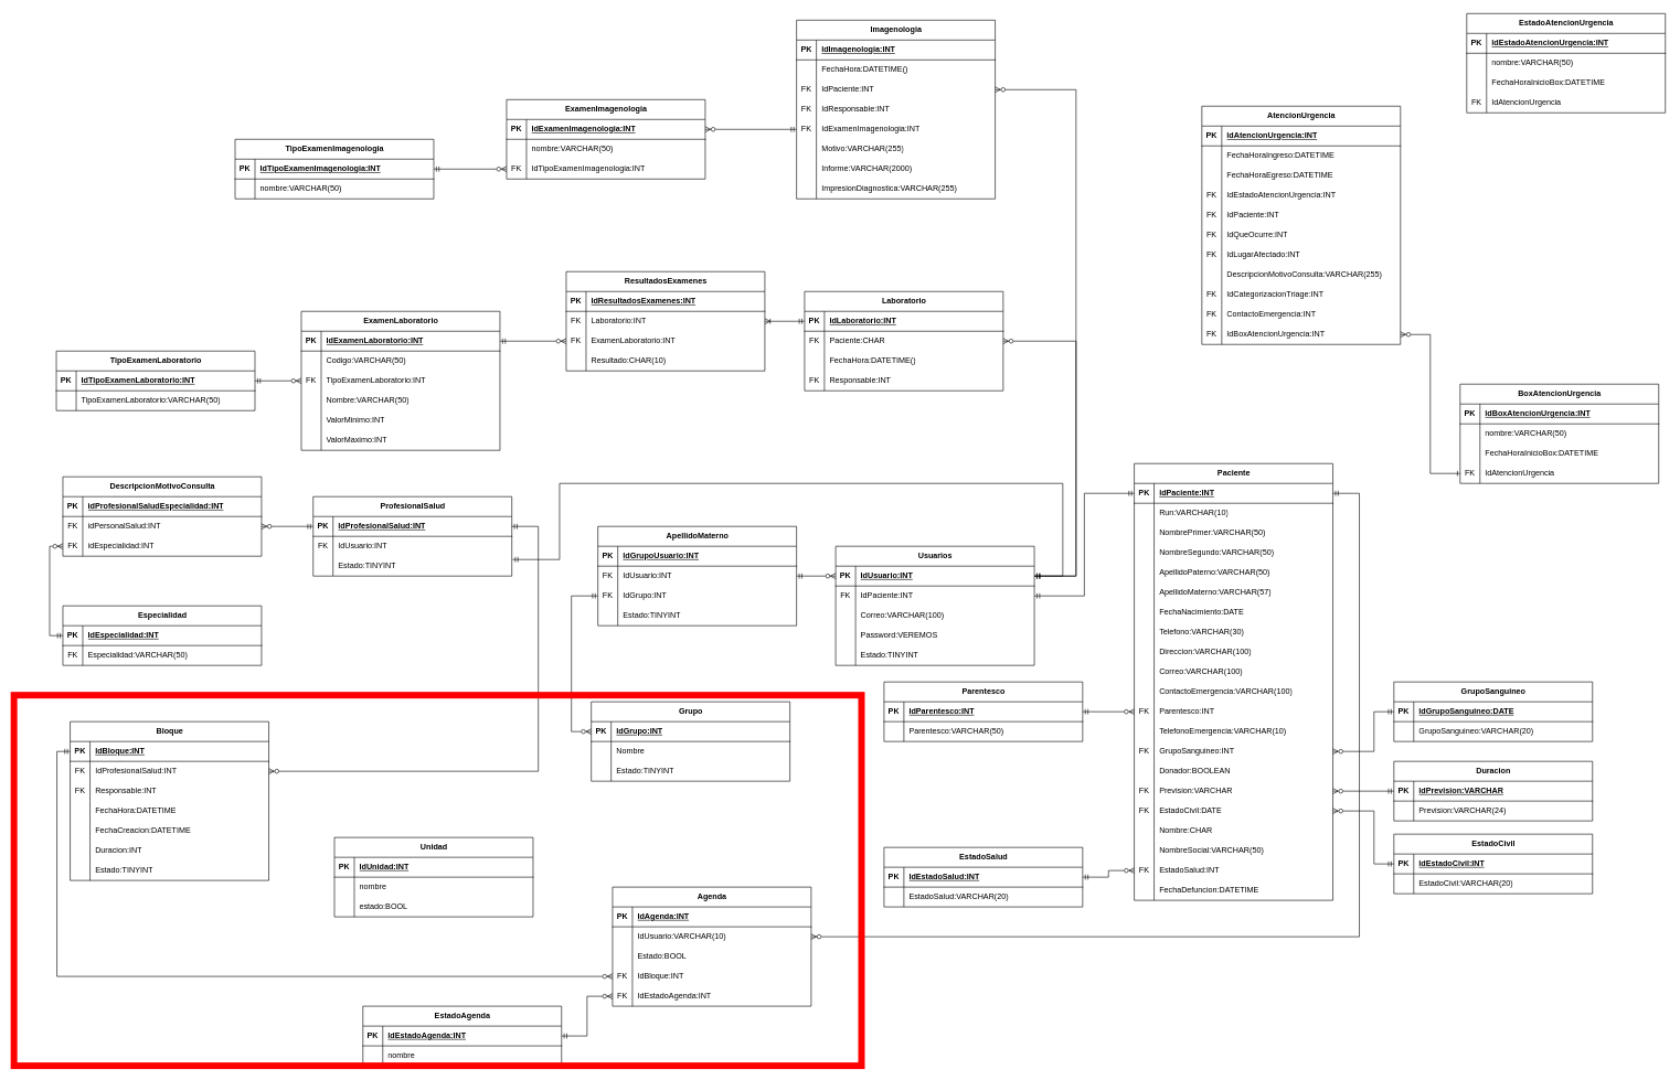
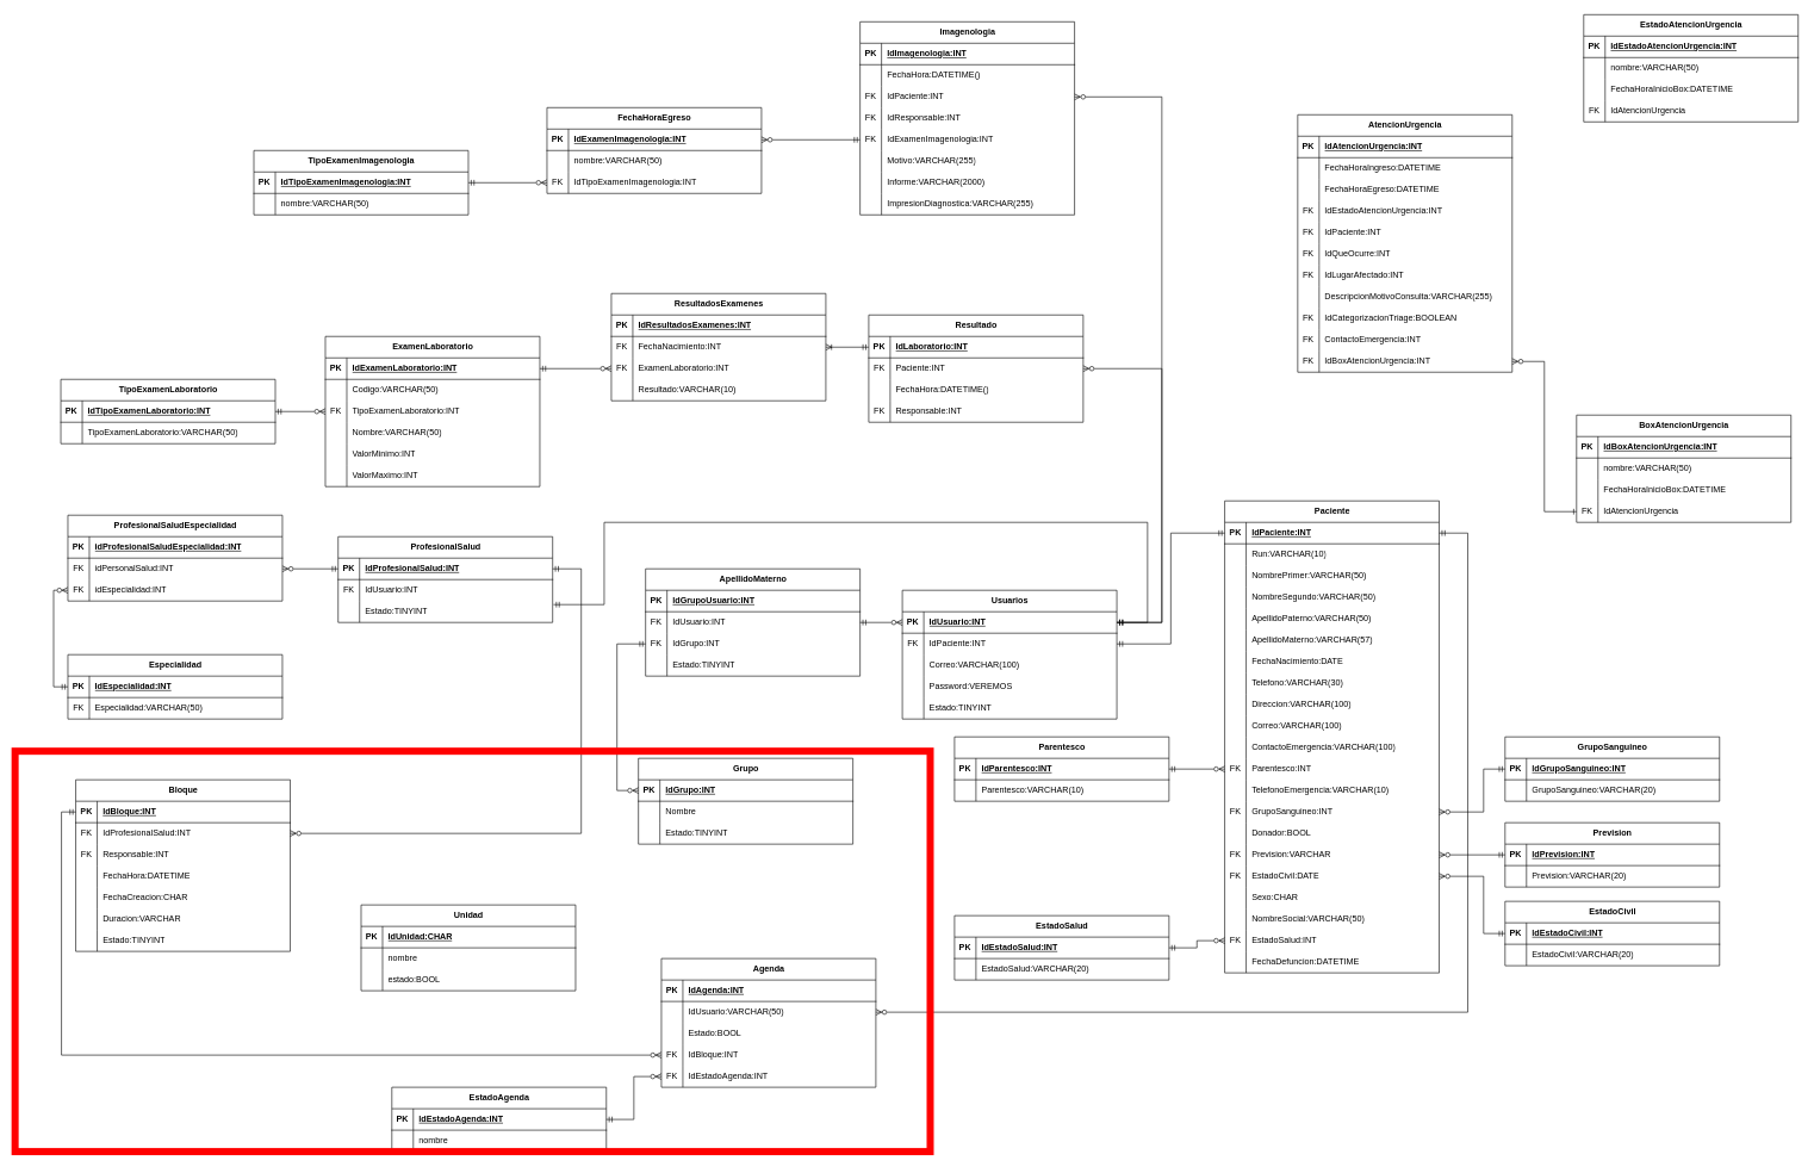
- <mxCell id="319" value="ExamenImagenologia" style="shape=table;startSize=30;container=1;collapsible=1;childLayout=tableLayout;fixedRows=1;rowLines=0;fontStyle=1;align=center;resizeLast=1;html=1;" vertex="1" parent="1"><mxGeometry x="764" y="150" width="300" height="120" as="geometry" /></mxCell>
+ <mxCell id="319" value="FechaHoraEgreso" style="shape=table;startSize=30;container=1;collapsible=1;childLayout=tableLayout;fixedRows=1;rowLines=0;fontStyle=1;align=center;resizeLast=1;html=1;" vertex="1" parent="1"><mxGeometry x="764" y="150" width="300" height="120" as="geometry" /></mxCell>
- <mxCell id="380" value="IdCategorizacionTriage:INT" style="shape=partialRectangle;connectable=0;fillColor=none;top=0;left=0;bottom=0;right=0;align=left;spacingLeft=6;overflow=hidden;whiteSpace=wrap;html=1;" vertex="1" parent="378"><mxGeometry x="30" width="270" height="30" as="geometry"><mxRectangle width="270" height="30" as="alternateBounds" /></mxGeometry></mxCell>
+ <mxCell id="380" value="IdCategorizacionTriage:BOOLEAN" style="shape=partialRectangle;connectable=0;fillColor=none;top=0;left=0;bottom=0;right=0;align=left;spacingLeft=6;overflow=hidden;whiteSpace=wrap;html=1;" vertex="1" parent="378"><mxGeometry x="30" width="270" height="30" as="geometry"><mxRectangle width="270" height="30" as="alternateBounds" /></mxGeometry></mxCell>
- <mxCell id="239" value="Laboratorio" style="shape=table;startSize=30;container=1;collapsible=1;childLayout=tableLayout;fixedRows=1;rowLines=0;fontStyle=1;align=center;resizeLast=1;html=1;" parent="1" vertex="1"><mxGeometry x="1214" y="440" width="300" height="150" as="geometry" /></mxCell>
+ <mxCell id="239" value="Resultado" style="shape=table;startSize=30;container=1;collapsible=1;childLayout=tableLayout;fixedRows=1;rowLines=0;fontStyle=1;align=center;resizeLast=1;html=1;" parent="1" vertex="1"><mxGeometry x="1214" y="440" width="300" height="150" as="geometry" /></mxCell>
- <mxCell id="259" value="Laboratorio:INT" style="shape=partialRectangle;connectable=0;fillColor=none;top=0;left=0;bottom=0;right=0;align=left;spacingLeft=6;overflow=hidden;whiteSpace=wrap;html=1;" parent="257" vertex="1"><mxGeometry x="30" width="270" height="30" as="geometry"><mxRectangle width="270" height="30" as="alternateBounds" /></mxGeometry></mxCell>
+ <mxCell id="259" value="FechaNacimiento:INT" style="shape=partialRectangle;connectable=0;fillColor=none;top=0;left=0;bottom=0;right=0;align=left;spacingLeft=6;overflow=hidden;whiteSpace=wrap;html=1;" parent="257" vertex="1"><mxGeometry x="30" width="270" height="30" as="geometry"><mxRectangle width="270" height="30" as="alternateBounds" /></mxGeometry></mxCell>
- <mxCell id="245" value="Paciente:CHAR" style="shape=partialRectangle;connectable=0;fillColor=none;top=0;left=0;bottom=0;right=0;align=left;spacingLeft=6;overflow=hidden;whiteSpace=wrap;html=1;" parent="243" vertex="1"><mxGeometry x="30" width="270" height="30" as="geometry"><mxRectangle width="270" height="30" as="alternateBounds" /></mxGeometry></mxCell>
+ <mxCell id="245" value="Paciente:INT" style="shape=partialRectangle;connectable=0;fillColor=none;top=0;left=0;bottom=0;right=0;align=left;spacingLeft=6;overflow=hidden;whiteSpace=wrap;html=1;" parent="243" vertex="1"><mxGeometry x="30" width="270" height="30" as="geometry"><mxRectangle width="270" height="30" as="alternateBounds" /></mxGeometry></mxCell>
- <mxCell id="265" value="Resultado:CHAR(10)" style="shape=partialRectangle;connectable=0;fillColor=none;top=0;left=0;bottom=0;right=0;align=left;spacingLeft=6;overflow=hidden;whiteSpace=wrap;html=1;" parent="263" vertex="1"><mxGeometry x="30" width="270" height="30" as="geometry"><mxRectangle width="270" height="30" as="alternateBounds" /></mxGeometry></mxCell>
+ <mxCell id="265" value="Resultado:VARCHAR(10)" style="shape=partialRectangle;connectable=0;fillColor=none;top=0;left=0;bottom=0;right=0;align=left;spacingLeft=6;overflow=hidden;whiteSpace=wrap;html=1;" parent="263" vertex="1"><mxGeometry x="30" width="270" height="30" as="geometry"><mxRectangle width="270" height="30" as="alternateBounds" /></mxGeometry></mxCell>
- <mxCell id="132" value="DescripcionMotivoConsulta" style="shape=table;startSize=30;container=1;collapsible=1;childLayout=tableLayout;fixedRows=1;rowLines=0;fontStyle=1;align=center;resizeLast=1;html=1;" parent="1" vertex="1"><mxGeometry x="93.89" y="720" width="300" height="120" as="geometry" /></mxCell>
+ <mxCell id="132" value="ProfesionalSaludEspecialidad" style="shape=table;startSize=30;container=1;collapsible=1;childLayout=tableLayout;fixedRows=1;rowLines=0;fontStyle=1;align=center;resizeLast=1;html=1;" parent="1" vertex="1"><mxGeometry x="93.89" y="720" width="300" height="120" as="geometry" /></mxCell>
- <mxCell id="207" value="IdGrupoSanguineo:DATE" style="shape=partialRectangle;connectable=0;fillColor=none;top=0;left=0;bottom=0;right=0;align=left;spacingLeft=6;fontStyle=5;overflow=hidden;whiteSpace=wrap;html=1;" parent="205" vertex="1"><mxGeometry x="30" width="270" height="30" as="geometry"><mxRectangle width="270" height="30" as="alternateBounds" /></mxGeometry></mxCell>
+ <mxCell id="207" value="IdGrupoSanguineo:INT" style="shape=partialRectangle;connectable=0;fillColor=none;top=0;left=0;bottom=0;right=0;align=left;spacingLeft=6;fontStyle=5;overflow=hidden;whiteSpace=wrap;html=1;" parent="205" vertex="1"><mxGeometry x="30" width="270" height="30" as="geometry"><mxRectangle width="270" height="30" as="alternateBounds" /></mxGeometry></mxCell>
- <mxCell id="130" value="Parentesco:VARCHAR(50)" style="shape=partialRectangle;connectable=0;fillColor=none;top=0;left=0;bottom=0;right=0;align=left;spacingLeft=6;overflow=hidden;whiteSpace=wrap;html=1;" parent="128" vertex="1"><mxGeometry x="30" width="270" height="30" as="geometry"><mxRectangle width="270" height="30" as="alternateBounds" /></mxGeometry></mxCell>
+ <mxCell id="130" value="Parentesco:VARCHAR(10)" style="shape=partialRectangle;connectable=0;fillColor=none;top=0;left=0;bottom=0;right=0;align=left;spacingLeft=6;overflow=hidden;whiteSpace=wrap;html=1;" parent="128" vertex="1"><mxGeometry x="30" width="270" height="30" as="geometry"><mxRectangle width="270" height="30" as="alternateBounds" /></mxGeometry></mxCell>
- <mxCell id="47" value="Donador:BOOLEAN" style="shape=partialRectangle;connectable=0;fillColor=none;top=0;left=0;bottom=0;right=0;align=left;spacingLeft=6;overflow=hidden;whiteSpace=wrap;html=1;" parent="45" vertex="1"><mxGeometry x="30" width="270" height="30" as="geometry"><mxRectangle width="270" height="30" as="alternateBounds" /></mxGeometry></mxCell>
+ <mxCell id="47" value="Donador:BOOL" style="shape=partialRectangle;connectable=0;fillColor=none;top=0;left=0;bottom=0;right=0;align=left;spacingLeft=6;overflow=hidden;whiteSpace=wrap;html=1;" parent="45" vertex="1"><mxGeometry x="30" width="270" height="30" as="geometry"><mxRectangle width="270" height="30" as="alternateBounds" /></mxGeometry></mxCell>
- <mxCell id="188" value="Duracion" style="shape=table;startSize=30;container=1;collapsible=1;childLayout=tableLayout;fixedRows=1;rowLines=0;fontStyle=1;align=center;resizeLast=1;html=1;" parent="1" vertex="1"><mxGeometry x="2104" y="1150" width="300" height="90" as="geometry" /></mxCell>
+ <mxCell id="188" value="Prevision" style="shape=table;startSize=30;container=1;collapsible=1;childLayout=tableLayout;fixedRows=1;rowLines=0;fontStyle=1;align=center;resizeLast=1;html=1;" parent="1" vertex="1"><mxGeometry x="2104" y="1150" width="300" height="90" as="geometry" /></mxCell>
- <mxCell id="191" value="IdPrevision:VARCHAR" style="shape=partialRectangle;connectable=0;fillColor=none;top=0;left=0;bottom=0;right=0;align=left;spacingLeft=6;fontStyle=5;overflow=hidden;whiteSpace=wrap;html=1;" parent="189" vertex="1"><mxGeometry x="30" width="270" height="30" as="geometry"><mxRectangle width="270" height="30" as="alternateBounds" /></mxGeometry></mxCell>
+ <mxCell id="191" value="IdPrevision:INT" style="shape=partialRectangle;connectable=0;fillColor=none;top=0;left=0;bottom=0;right=0;align=left;spacingLeft=6;fontStyle=5;overflow=hidden;whiteSpace=wrap;html=1;" parent="189" vertex="1"><mxGeometry x="30" width="270" height="30" as="geometry"><mxRectangle width="270" height="30" as="alternateBounds" /></mxGeometry></mxCell>
- <mxCell id="194" value="Prevision:VARCHAR(24)" style="shape=partialRectangle;connectable=0;fillColor=none;top=0;left=0;bottom=0;right=0;align=left;spacingLeft=6;overflow=hidden;whiteSpace=wrap;html=1;" parent="192" vertex="1"><mxGeometry x="30" width="270" height="30" as="geometry"><mxRectangle width="270" height="30" as="alternateBounds" /></mxGeometry></mxCell>
+ <mxCell id="194" value="Prevision:VARCHAR(20)" style="shape=partialRectangle;connectable=0;fillColor=none;top=0;left=0;bottom=0;right=0;align=left;spacingLeft=6;overflow=hidden;whiteSpace=wrap;html=1;" parent="192" vertex="1"><mxGeometry x="30" width="270" height="30" as="geometry"><mxRectangle width="270" height="30" as="alternateBounds" /></mxGeometry></mxCell>
- <mxCell id="81" value="FechaCreacion:DATETIME" style="shape=partialRectangle;connectable=0;fillColor=none;top=0;left=0;bottom=0;right=0;align=left;spacingLeft=6;overflow=hidden;whiteSpace=wrap;html=1;" parent="79" vertex="1"><mxGeometry x="30" width="270" height="30" as="geometry"><mxRectangle width="270" height="30" as="alternateBounds" /></mxGeometry></mxCell>
+ <mxCell id="81" value="FechaCreacion:CHAR" style="shape=partialRectangle;connectable=0;fillColor=none;top=0;left=0;bottom=0;right=0;align=left;spacingLeft=6;overflow=hidden;whiteSpace=wrap;html=1;" parent="79" vertex="1"><mxGeometry x="30" width="270" height="30" as="geometry"><mxRectangle width="270" height="30" as="alternateBounds" /></mxGeometry></mxCell>
- <mxCell id="56" value="Nombre:CHAR" style="shape=partialRectangle;connectable=0;fillColor=none;top=0;left=0;bottom=0;right=0;align=left;spacingLeft=6;overflow=hidden;whiteSpace=wrap;html=1;" parent="54" vertex="1"><mxGeometry x="30" width="270" height="30" as="geometry"><mxRectangle width="270" height="30" as="alternateBounds" /></mxGeometry></mxCell>
+ <mxCell id="56" value="Sexo:CHAR" style="shape=partialRectangle;connectable=0;fillColor=none;top=0;left=0;bottom=0;right=0;align=left;spacingLeft=6;overflow=hidden;whiteSpace=wrap;html=1;" parent="54" vertex="1"><mxGeometry x="30" width="270" height="30" as="geometry"><mxRectangle width="270" height="30" as="alternateBounds" /></mxGeometry></mxCell>
- <mxCell id="84" value="Duracion:INT" style="shape=partialRectangle;connectable=0;fillColor=none;top=0;left=0;bottom=0;right=0;align=left;spacingLeft=6;overflow=hidden;whiteSpace=wrap;html=1;" parent="82" vertex="1"><mxGeometry x="30" width="270" height="30" as="geometry"><mxRectangle width="270" height="30" as="alternateBounds" /></mxGeometry></mxCell>
+ <mxCell id="84" value="Duracion:VARCHAR" style="shape=partialRectangle;connectable=0;fillColor=none;top=0;left=0;bottom=0;right=0;align=left;spacingLeft=6;overflow=hidden;whiteSpace=wrap;html=1;" parent="82" vertex="1"><mxGeometry x="30" width="270" height="30" as="geometry"><mxRectangle width="270" height="30" as="alternateBounds" /></mxGeometry></mxCell>
- <mxCell id="286" value="IdUnidad:INT" style="shape=partialRectangle;connectable=0;fillColor=none;top=0;left=0;bottom=0;right=0;align=left;spacingLeft=6;fontStyle=5;overflow=hidden;whiteSpace=wrap;html=1;" parent="284" vertex="1"><mxGeometry x="30" width="270" height="30" as="geometry"><mxRectangle width="270" height="30" as="alternateBounds" /></mxGeometry></mxCell>
+ <mxCell id="286" value="IdUnidad:CHAR" style="shape=partialRectangle;connectable=0;fillColor=none;top=0;left=0;bottom=0;right=0;align=left;spacingLeft=6;fontStyle=5;overflow=hidden;whiteSpace=wrap;html=1;" parent="284" vertex="1"><mxGeometry x="30" width="270" height="30" as="geometry"><mxRectangle width="270" height="30" as="alternateBounds" /></mxGeometry></mxCell>
- <mxCell id="94" value="IdUsuario:VARCHAR(10)" style="shape=partialRectangle;connectable=0;fillColor=none;top=0;left=0;bottom=0;right=0;align=left;spacingLeft=6;overflow=hidden;whiteSpace=wrap;html=1;" parent="92" vertex="1"><mxGeometry x="30" width="270" height="30" as="geometry"><mxRectangle width="270" height="30" as="alternateBounds" /></mxGeometry></mxCell>
+ <mxCell id="94" value="IdUsuario:VARCHAR(50)" style="shape=partialRectangle;connectable=0;fillColor=none;top=0;left=0;bottom=0;right=0;align=left;spacingLeft=6;overflow=hidden;whiteSpace=wrap;html=1;" parent="92" vertex="1"><mxGeometry x="30" width="270" height="30" as="geometry"><mxRectangle width="270" height="30" as="alternateBounds" /></mxGeometry></mxCell>
